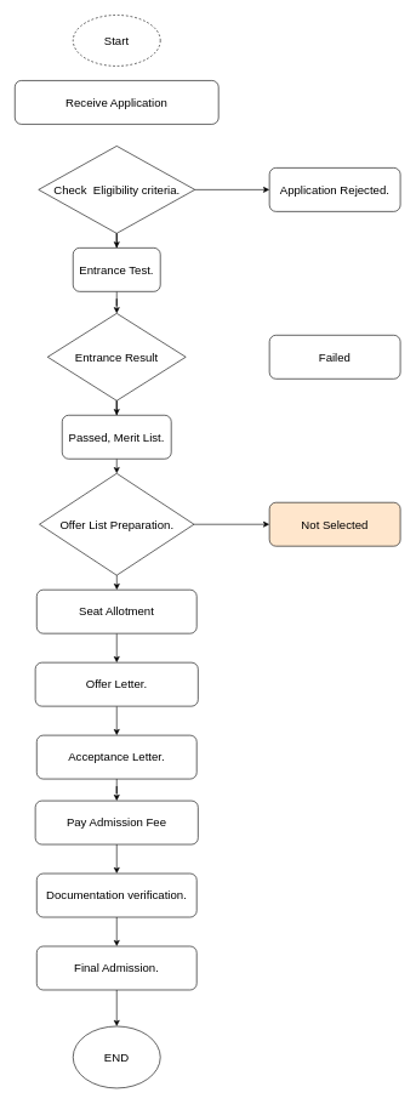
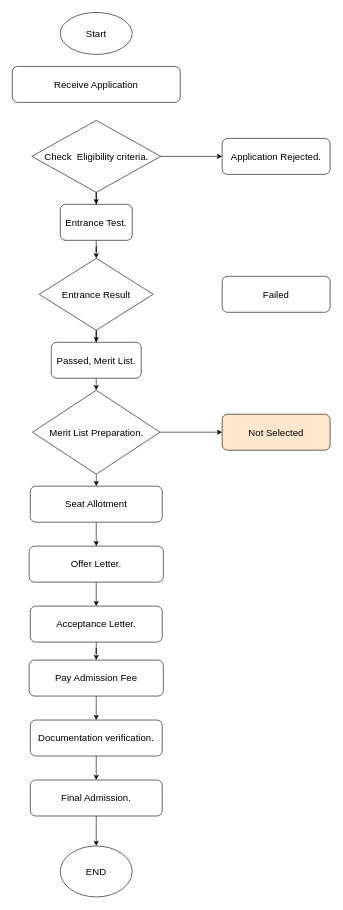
- <mxCell id="2" value="&lt;font style=&quot;font-size: 16px;&quot;&gt;Start&lt;/font&gt;" style="ellipse;whiteSpace=wrap;html=1;dashed=1;" vertex="1" parent="1"><mxGeometry x="100" width="120" height="70" as="geometry" y="20" /></mxCell>
+ <mxCell id="2" value="&lt;font style=&quot;font-size: 16px;&quot;&gt;Start&lt;/font&gt;" style="ellipse;whiteSpace=wrap;html=1;" vertex="1" parent="1"><mxGeometry x="100" width="120" height="70" as="geometry" y="20" /></mxCell>
- <mxCell id="17" value="&lt;font style=&quot;font-size: 16px;&quot;&gt;Offer List Preparation.&lt;/font&gt;" style="rhombus;whiteSpace=wrap;html=1;" vertex="1" parent="1"><mxGeometry x="53.75" y="650" width="212.5" height="140" as="geometry" /></mxCell>
+ <mxCell id="17" value="&lt;font style=&quot;font-size: 16px;&quot;&gt;Merit List Preparation.&lt;/font&gt;" style="rhombus;whiteSpace=wrap;html=1;" vertex="1" parent="1"><mxGeometry x="53.75" y="650" width="212.5" height="140" as="geometry" /></mxCell>
